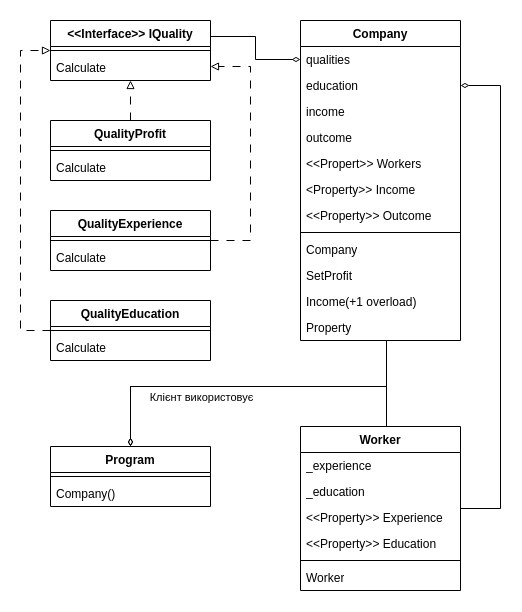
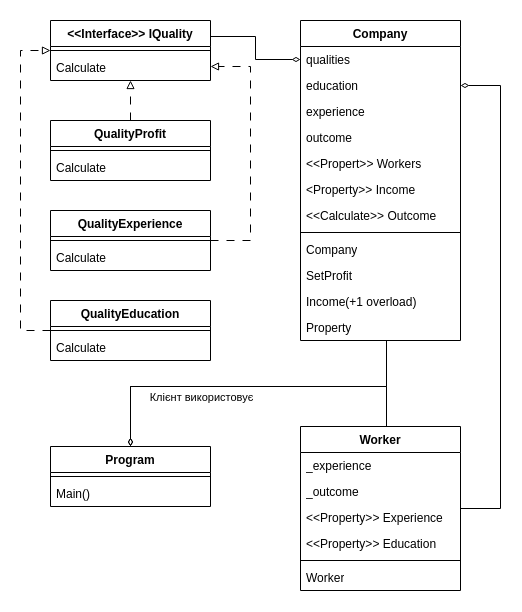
- <mxCell id="23" value="income" style="text;strokeColor=none;fillColor=none;align=left;verticalAlign=top;spacingLeft=4;spacingRight=4;overflow=hidden;rotatable=0;points=[[0,0.5],[1,0.5]];portConstraint=eastwest;whiteSpace=wrap;html=1;" vertex="1" parent="20"><mxGeometry y="78" width="160" height="26" as="geometry" /></mxCell>
+ <mxCell id="23" value="experience" style="text;strokeColor=none;fillColor=none;align=left;verticalAlign=top;spacingLeft=4;spacingRight=4;overflow=hidden;rotatable=0;points=[[0,0.5],[1,0.5]];portConstraint=eastwest;whiteSpace=wrap;html=1;" vertex="1" parent="20"><mxGeometry y="78" width="160" height="26" as="geometry" /></mxCell>
- <mxCell id="27" value="&amp;lt;&amp;lt;Property&amp;gt;&amp;gt; Outcome" style="text;strokeColor=none;fillColor=none;align=left;verticalAlign=top;spacingLeft=4;spacingRight=4;overflow=hidden;rotatable=0;points=[[0,0.5],[1,0.5]];portConstraint=eastwest;whiteSpace=wrap;html=1;" vertex="1" parent="20"><mxGeometry y="182" width="160" height="26" as="geometry" /></mxCell>
+ <mxCell id="27" value="&amp;lt;&amp;lt;Calculate&amp;gt;&amp;gt; Outcome" style="text;strokeColor=none;fillColor=none;align=left;verticalAlign=top;spacingLeft=4;spacingRight=4;overflow=hidden;rotatable=0;points=[[0,0.5],[1,0.5]];portConstraint=eastwest;whiteSpace=wrap;html=1;" vertex="1" parent="20"><mxGeometry y="182" width="160" height="26" as="geometry" /></mxCell>
- <mxCell id="13" value="_education" style="text;strokeColor=none;fillColor=none;align=left;verticalAlign=top;spacingLeft=4;spacingRight=4;overflow=hidden;rotatable=0;points=[[0,0.5],[1,0.5]];portConstraint=eastwest;whiteSpace=wrap;html=1;" parent="11" vertex="1"><mxGeometry y="52" width="160" height="26" as="geometry" /></mxCell>
+ <mxCell id="13" value="_outcome" style="text;strokeColor=none;fillColor=none;align=left;verticalAlign=top;spacingLeft=4;spacingRight=4;overflow=hidden;rotatable=0;points=[[0,0.5],[1,0.5]];portConstraint=eastwest;whiteSpace=wrap;html=1;" parent="11" vertex="1"><mxGeometry y="52" width="160" height="26" as="geometry" /></mxCell>
- <mxCell id="4" value="Company()" style="text;align=left;verticalAlign=top;spacingLeft=4;spacingRight=4;overflow=hidden;rotatable=0;points=[[0,0.5],[1,0.5]];portConstraint=eastwest;" parent="2" vertex="1"><mxGeometry y="34" width="160" height="26" as="geometry" /></mxCell>
+ <mxCell id="4" value="Main()" style="text;align=left;verticalAlign=top;spacingLeft=4;spacingRight=4;overflow=hidden;rotatable=0;points=[[0,0.5],[1,0.5]];portConstraint=eastwest;" parent="2" vertex="1"><mxGeometry y="34" width="160" height="26" as="geometry" /></mxCell>
